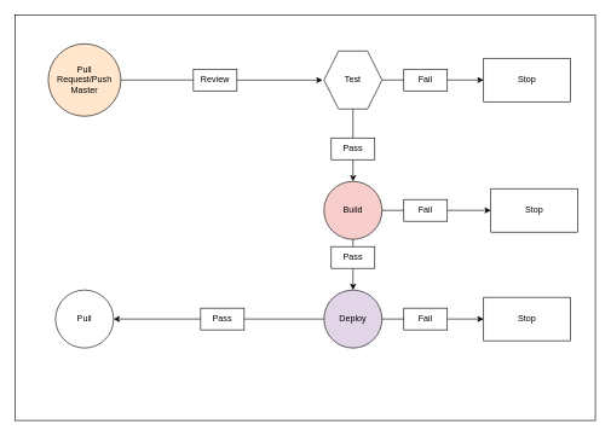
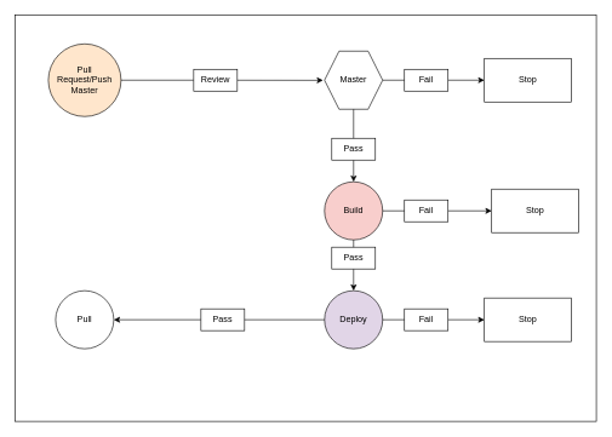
- <mxCell id="7" value="Test" style="shape=hexagon;perimeter=hexagonPerimeter2;whiteSpace=wrap;html=1;fixedSize=1;strokeColor=#000000;" parent="1" vertex="1"><mxGeometry x="446" y="70" width="80" height="80" as="geometry" /></mxCell>
+ <mxCell id="7" value="Master" style="shape=hexagon;perimeter=hexagonPerimeter2;whiteSpace=wrap;html=1;fixedSize=1;strokeColor=#000000;" parent="1" vertex="1"><mxGeometry x="446" y="70" width="80" height="80" as="geometry" /></mxCell>
